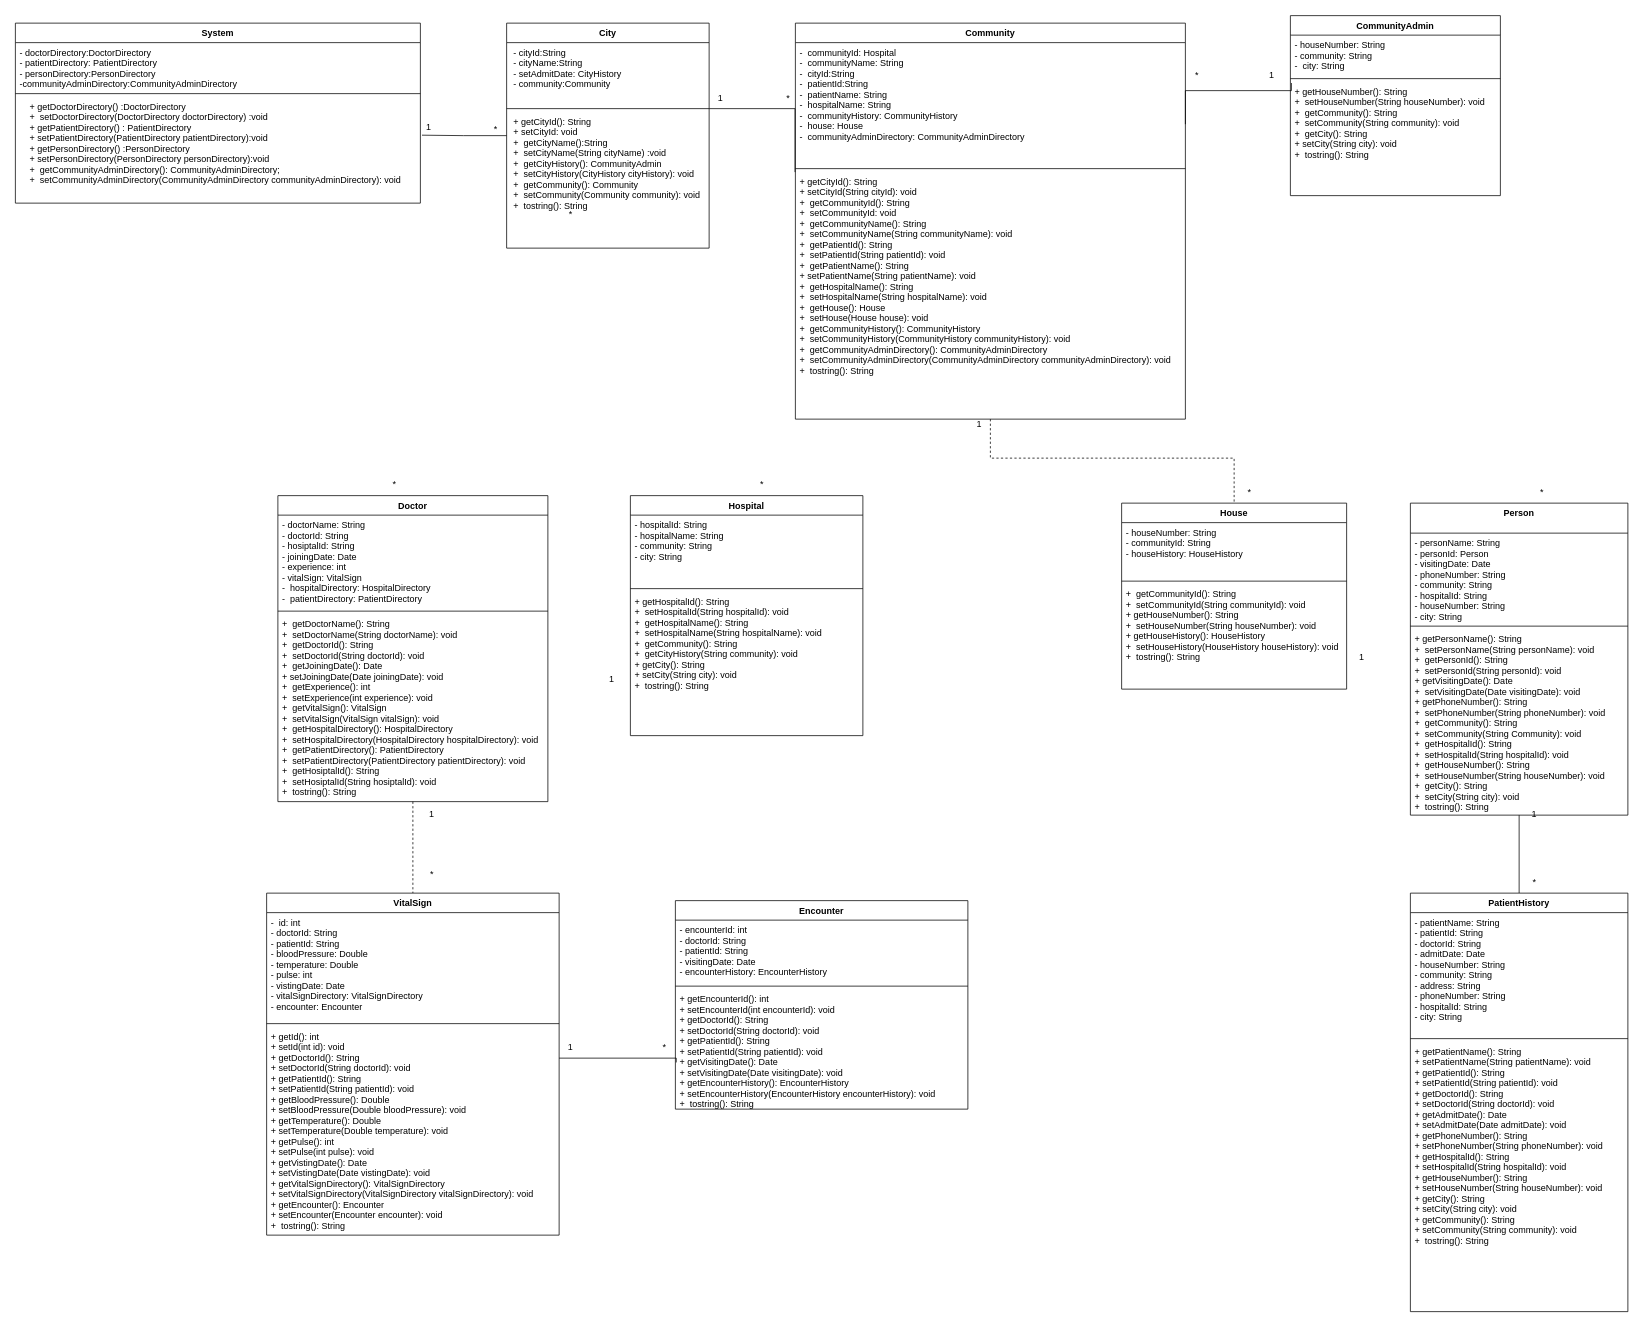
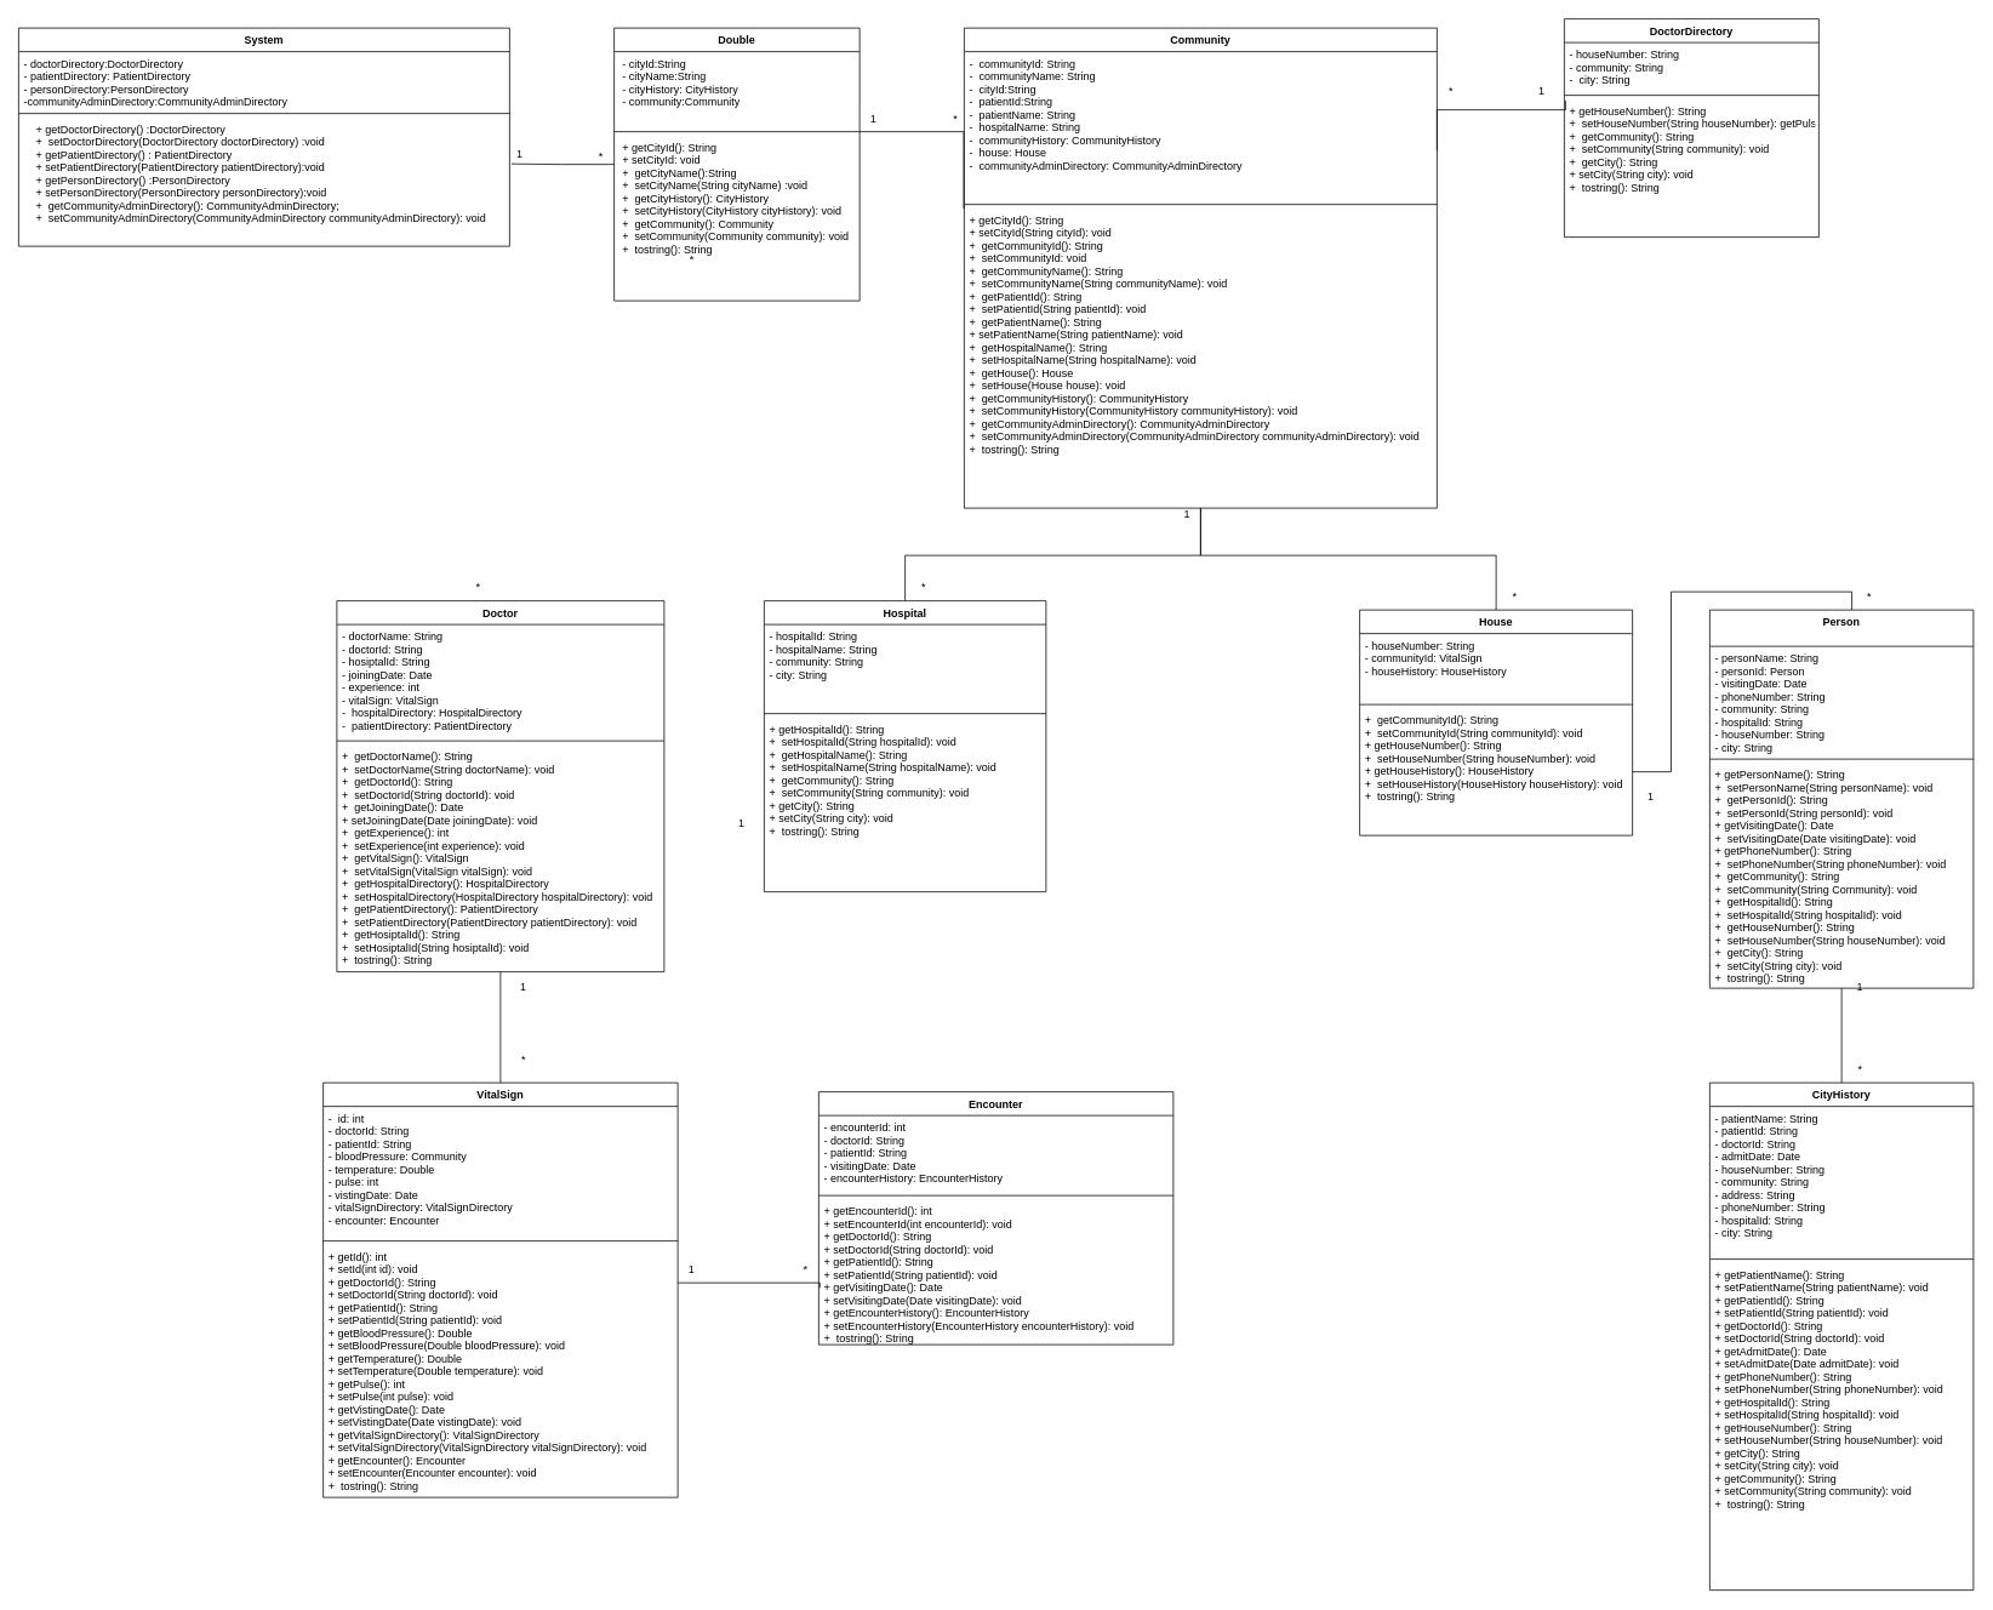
- <mxCell id="19" value="CommunityAdmin" style="swimlane;fontStyle=1;align=center;verticalAlign=top;childLayout=stackLayout;horizontal=1;startSize=26;horizontalStack=0;resizeParent=1;resizeParentMax=0;resizeLast=0;collapsible=1;marginBottom=0;" parent="1" vertex="1"><mxGeometry x="1720" y="20" width="280" height="240" as="geometry" /></mxCell>
+ <mxCell id="19" value="DoctorDirectory" style="swimlane;fontStyle=1;align=center;verticalAlign=top;childLayout=stackLayout;horizontal=1;startSize=26;horizontalStack=0;resizeParent=1;resizeParentMax=0;resizeLast=0;collapsible=1;marginBottom=0;" parent="1" vertex="1"><mxGeometry x="1720" y="20" width="280" height="240" as="geometry" /></mxCell>
- <mxCell id="9" value="City" style="swimlane;fontStyle=1;align=center;verticalAlign=top;childLayout=stackLayout;horizontal=1;startSize=26;horizontalStack=0;resizeParent=1;resizeParentMax=0;resizeLast=0;collapsible=1;marginBottom=0;" parent="1" vertex="1"><mxGeometry x="675" y="30" width="270" height="300" as="geometry" /></mxCell>
+ <mxCell id="9" value="Double" style="swimlane;fontStyle=1;align=center;verticalAlign=top;childLayout=stackLayout;horizontal=1;startSize=26;horizontalStack=0;resizeParent=1;resizeParentMax=0;resizeLast=0;collapsible=1;marginBottom=0;" parent="1" vertex="1"><mxGeometry x="675" y="30" width="270" height="300" as="geometry" /></mxCell>
- <mxCell id="10" value=" - cityId:String&#10; - cityName:String&#10; - setAdmitDate: CityHistory&#10; - community:Community" style="text;strokeColor=none;fillColor=none;align=left;verticalAlign=top;spacingLeft=4;spacingRight=4;overflow=hidden;rotatable=0;points=[[0,0.5],[1,0.5]];portConstraint=eastwest;" parent="9" vertex="1"><mxGeometry y="26" width="270" height="84" as="geometry" /></mxCell>
+ <mxCell id="10" value=" - cityId:String&#10; - cityName:String&#10; - cityHistory: CityHistory&#10; - community:Community" style="text;strokeColor=none;fillColor=none;align=left;verticalAlign=top;spacingLeft=4;spacingRight=4;overflow=hidden;rotatable=0;points=[[0,0.5],[1,0.5]];portConstraint=eastwest;" parent="9" vertex="1"><mxGeometry y="26" width="270" height="84" as="geometry" /></mxCell>
- <mxCell id="16" value="-  communityId: Hospital&#10;-  communityName: String&#10;-  cityId:String&#10;-  patientId:String&#10;-  patientName: String&#10;-  hospitalName: String&#10;-  communityHistory: CommunityHistory &#10;-  house: House&#10;-  communityAdminDirectory: CommunityAdminDirectory" style="text;strokeColor=none;fillColor=none;align=left;verticalAlign=top;spacingLeft=4;spacingRight=4;overflow=hidden;rotatable=0;points=[[0,0.5],[1,0.5]];portConstraint=eastwest;" parent="15" vertex="1"><mxGeometry y="26" width="520" height="164" as="geometry" /></mxCell>
+ <mxCell id="16" value="-  communityId: String&#10;-  communityName: String&#10;-  cityId:String&#10;-  patientId:String&#10;-  patientName: String&#10;-  hospitalName: String&#10;-  communityHistory: CommunityHistory &#10;-  house: House&#10;-  communityAdminDirectory: CommunityAdminDirectory" style="text;strokeColor=none;fillColor=none;align=left;verticalAlign=top;spacingLeft=4;spacingRight=4;overflow=hidden;rotatable=0;points=[[0,0.5],[1,0.5]];portConstraint=eastwest;" parent="15" vertex="1"><mxGeometry y="26" width="520" height="164" as="geometry" /></mxCell>
- <mxCell id="22" value="+ getHouseNumber(): String&#10;+  setHouseNumber(String houseNumber): void&#10;+  getCommunity(): String&#10;+  setCommunity(String community): void&#10;+  getCity(): String&#10;+ setCity(String city): void &#10;+  tostring(): String&#10;&#10;  " style="text;strokeColor=none;fillColor=none;align=left;verticalAlign=top;spacingLeft=4;spacingRight=4;overflow=hidden;rotatable=0;points=[[0,0.5],[1,0.5]];portConstraint=eastwest;" parent="19" vertex="1"><mxGeometry y="88" width="280" height="152" as="geometry" /></mxCell>
+ <mxCell id="22" value="+ getHouseNumber(): String&#10;+  setHouseNumber(String houseNumber): getPulse&#10;+  getCommunity(): String&#10;+  setCommunity(String community): void&#10;+  getCity(): String&#10;+ setCity(String city): void &#10;+  tostring(): String&#10;&#10;  " style="text;strokeColor=none;fillColor=none;align=left;verticalAlign=top;spacingLeft=4;spacingRight=4;overflow=hidden;rotatable=0;points=[[0,0.5],[1,0.5]];portConstraint=eastwest;" parent="19" vertex="1"><mxGeometry y="88" width="280" height="152" as="geometry" /></mxCell>
- <mxCell id="12" value=" + getCityId(): String&#10; + setCityId: void&#10; +  getCityName():String&#10; +  setCityName(String cityName) :void&#10; +  getCityHistory(): CommunityAdmin&#10; +  setCityHistory(CityHistory cityHistory): void&#10; +  getCommunity(): Community&#10; +  setCommunity(Community community): void&#10; +  tostring(): String" style="text;strokeColor=none;fillColor=none;align=left;verticalAlign=top;spacingLeft=4;spacingRight=4;overflow=hidden;rotatable=0;points=[[0,0.5],[1,0.5]];portConstraint=eastwest;" parent="9" vertex="1"><mxGeometry y="118" width="270" height="182" as="geometry" /></mxCell>
+ <mxCell id="12" value=" + getCityId(): String&#10; + setCityId: void&#10; +  getCityName():String&#10; +  setCityName(String cityName) :void&#10; +  getCityHistory(): CityHistory&#10; +  setCityHistory(CityHistory cityHistory): void&#10; +  getCommunity(): Community&#10; +  setCommunity(Community community): void&#10; +  tostring(): String" style="text;strokeColor=none;fillColor=none;align=left;verticalAlign=top;spacingLeft=4;spacingRight=4;overflow=hidden;rotatable=0;points=[[0,0.5],[1,0.5]];portConstraint=eastwest;" parent="9" vertex="1"><mxGeometry y="118" width="270" height="182" as="geometry" /></mxCell>
+ <mxCell id="13" style="edgeStyle=orthogonalEdgeStyle;rounded=0;orthogonalLoop=1;jettySize=auto;html=1;entryX=0.5;entryY=0;entryDx=0;entryDy=0;endArrow=none;endFill=0;" parent="1" source="15" target="47" edge="1"><mxGeometry relative="1" as="geometry"><Array as="points"><mxPoint x="1320" y="610" /><mxPoint x="995" y="610" /></Array></mxGeometry></mxCell>
- <mxCell id="14" style="edgeStyle=orthogonalEdgeStyle;rounded=0;orthogonalLoop=1;jettySize=auto;html=1;entryX=0.5;entryY=0;entryDx=0;entryDy=0;endArrow=none;endFill=0;dashed=1;" parent="1" source="15" target="23" edge="1"><mxGeometry relative="1" as="geometry"><Array as="points"><mxPoint x="1320" y="610" /><mxPoint x="1645" y="610" /></Array></mxGeometry></mxCell>
+ <mxCell id="14" style="edgeStyle=orthogonalEdgeStyle;rounded=0;orthogonalLoop=1;jettySize=auto;html=1;entryX=0.5;entryY=0;entryDx=0;entryDy=0;endArrow=none;endFill=0;" parent="1" source="15" target="23" edge="1"><mxGeometry relative="1" as="geometry"><Array as="points"><mxPoint x="1320" y="610" /><mxPoint x="1645" y="610" /></Array></mxGeometry></mxCell>
+ <mxCell id="73" style="edgeStyle=orthogonalEdgeStyle;rounded=0;orthogonalLoop=1;jettySize=auto;html=1;entryX=0.539;entryY=0;entryDx=0;entryDy=0;entryPerimeter=0;endArrow=none;endFill=0;" parent="1" source="26" target="34" edge="1"><mxGeometry relative="1" as="geometry" /></mxCell>
- <mxCell id="24" value="- houseNumber: String&#10;- communityId: String&#10;- houseHistory: HouseHistory&#10;" style="text;strokeColor=none;fillColor=none;align=left;verticalAlign=top;spacingLeft=4;spacingRight=4;overflow=hidden;rotatable=0;points=[[0,0.5],[1,0.5]];portConstraint=eastwest;" parent="23" vertex="1"><mxGeometry y="26" width="300" height="74" as="geometry" /></mxCell>
+ <mxCell id="24" value="- houseNumber: String&#10;- communityId: VitalSign&#10;- houseHistory: HouseHistory&#10;" style="text;strokeColor=none;fillColor=none;align=left;verticalAlign=top;spacingLeft=4;spacingRight=4;overflow=hidden;rotatable=0;points=[[0,0.5],[1,0.5]];portConstraint=eastwest;" parent="23" vertex="1"><mxGeometry y="26" width="300" height="74" as="geometry" /></mxCell>
- <mxCell id="50" value="+ getHospitalId(): String&#10;+  setHospitalId(String hospitalId): void&#10;+  getHospitalName(): String&#10;+  setHospitalName(String hospitalName): void&#10;+  getCommunity(): String&#10;+  getCityHistory(String community): void&#10;+ getCity(): String &#10;+ setCity(String city): void &#10;+  tostring(): String&#10;" style="text;strokeColor=none;fillColor=none;align=left;verticalAlign=top;spacingLeft=4;spacingRight=4;overflow=hidden;rotatable=0;points=[[0,0.5],[1,0.5]];portConstraint=eastwest;" parent="47" vertex="1"><mxGeometry y="128" width="310" height="192" as="geometry" /></mxCell>
+ <mxCell id="50" value="+ getHospitalId(): String&#10;+  setHospitalId(String hospitalId): void&#10;+  getHospitalName(): String&#10;+  setHospitalName(String hospitalName): void&#10;+  getCommunity(): String&#10;+  setCommunity(String community): void&#10;+ getCity(): String &#10;+ setCity(String city): void &#10;+  tostring(): String&#10;" style="text;strokeColor=none;fillColor=none;align=left;verticalAlign=top;spacingLeft=4;spacingRight=4;overflow=hidden;rotatable=0;points=[[0,0.5],[1,0.5]];portConstraint=eastwest;" parent="47" vertex="1"><mxGeometry y="128" width="310" height="192" as="geometry" /></mxCell>
- <mxCell id="27" style="edgeStyle=orthogonalEdgeStyle;rounded=0;orthogonalLoop=1;jettySize=auto;html=1;entryX=0.5;entryY=0;entryDx=0;entryDy=0;endArrow=none;endFill=0;dashed=1;" parent="1" source="28" target="39" edge="1"><mxGeometry relative="1" as="geometry" /></mxCell>
+ <mxCell id="27" style="edgeStyle=orthogonalEdgeStyle;rounded=0;orthogonalLoop=1;jettySize=auto;html=1;entryX=0.5;entryY=0;entryDx=0;entryDy=0;endArrow=none;endFill=0;" parent="1" source="28" target="39" edge="1"><mxGeometry relative="1" as="geometry" /></mxCell>
- <mxCell id="43" value="PatientHistory" style="swimlane;fontStyle=1;align=center;verticalAlign=top;childLayout=stackLayout;horizontal=1;startSize=26;horizontalStack=0;resizeParent=1;resizeParentMax=0;resizeLast=0;collapsible=1;marginBottom=0;" parent="1" vertex="1"><mxGeometry x="1880" y="1190" width="290" height="558" as="geometry" /></mxCell>
+ <mxCell id="43" value="CityHistory" style="swimlane;fontStyle=1;align=center;verticalAlign=top;childLayout=stackLayout;horizontal=1;startSize=26;horizontalStack=0;resizeParent=1;resizeParentMax=0;resizeLast=0;collapsible=1;marginBottom=0;" parent="1" vertex="1"><mxGeometry x="1880" y="1190" width="290" height="558" as="geometry" /></mxCell>
- <mxCell id="40" value="-  id: int&#10;- doctorId: String&#10;- patientId: String&#10;- bloodPressure: Double&#10;- temperature: Double&#10;- pulse: int&#10;- vistingDate: Date&#10;- vitalSignDirectory: VitalSignDirectory&#10;- encounter: Encounter" style="text;strokeColor=none;fillColor=none;align=left;verticalAlign=top;spacingLeft=4;spacingRight=4;overflow=hidden;rotatable=0;points=[[0,0.5],[1,0.5]];portConstraint=eastwest;" parent="39" vertex="1"><mxGeometry y="26" width="390" height="144" as="geometry" /></mxCell>
+ <mxCell id="40" value="-  id: int&#10;- doctorId: String&#10;- patientId: String&#10;- bloodPressure: Community&#10;- temperature: Double&#10;- pulse: int&#10;- vistingDate: Date&#10;- vitalSignDirectory: VitalSignDirectory&#10;- encounter: Encounter" style="text;strokeColor=none;fillColor=none;align=left;verticalAlign=top;spacingLeft=4;spacingRight=4;overflow=hidden;rotatable=0;points=[[0,0.5],[1,0.5]];portConstraint=eastwest;" parent="39" vertex="1"><mxGeometry y="26" width="390" height="144" as="geometry" /></mxCell>
